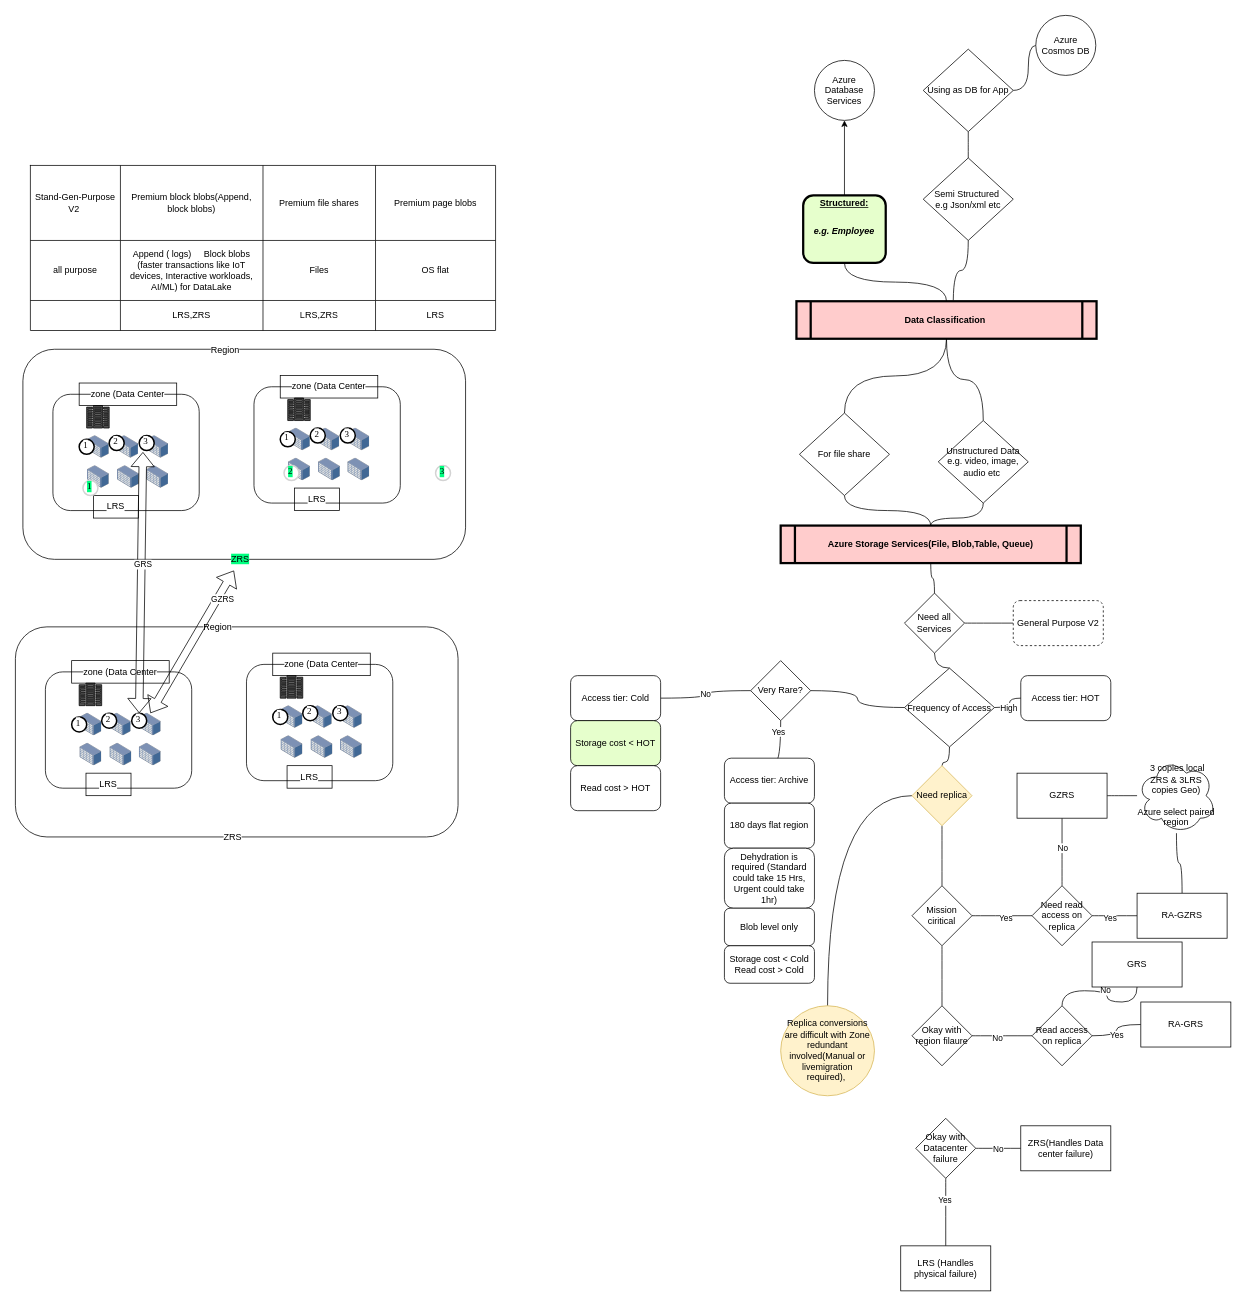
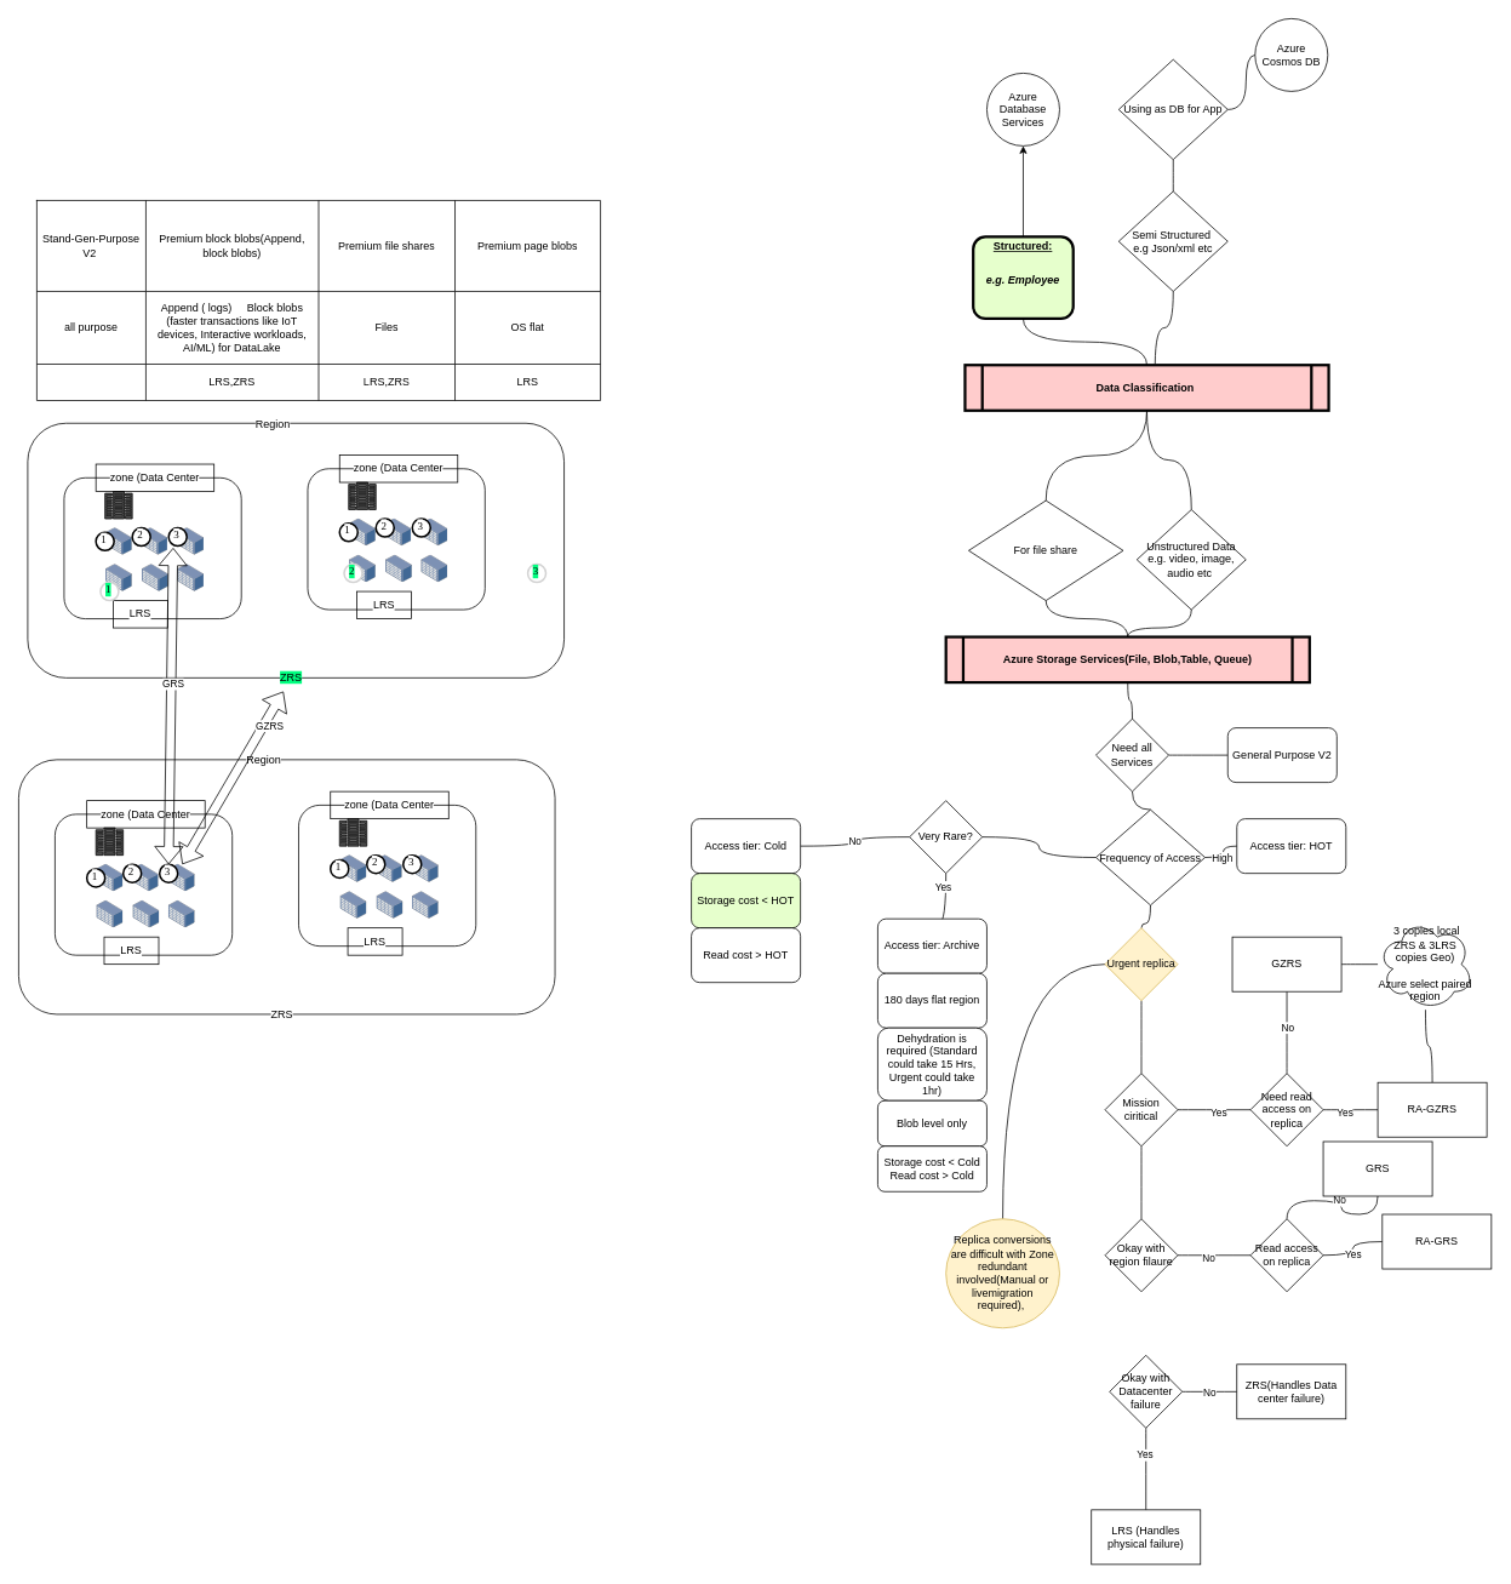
- <mxCell id="15" value="For file share" style="rhombus;whiteSpace=wrap;html=1;" parent="1" vertex="1"><mxGeometry x="1065" y="550" width="120" height="110" as="geometry" /></mxCell>
+ <mxCell id="15" value="For file share" style="rhombus;whiteSpace=wrap;html=1;" parent="1" vertex="1"><mxGeometry x="1065" y="550" width="170" height="110" as="geometry" /></mxCell>
- <mxCell id="22" value="General Purpose V2" style="rounded=1;whiteSpace=wrap;html=1;dashed=1;" parent="1" vertex="1"><mxGeometry x="1350" y="800" width="120" height="60" as="geometry" /></mxCell>
+ <mxCell id="22" value="General Purpose V2" style="rounded=1;whiteSpace=wrap;html=1;" parent="1" vertex="1"><mxGeometry x="1350" y="800" width="120" height="60" as="geometry" /></mxCell>
- <mxCell id="43" value="Need replica" style="rhombus;whiteSpace=wrap;html=1;fillColor=#fff2cc;strokeColor=#d6b656;" parent="1" vertex="1"><mxGeometry x="1215" y="1020" width="80" height="80" as="geometry" /></mxCell>
+ <mxCell id="43" value="Urgent replica" style="rhombus;whiteSpace=wrap;html=1;fillColor=#fff2cc;strokeColor=#d6b656;" parent="1" vertex="1"><mxGeometry x="1215" y="1020" width="80" height="80" as="geometry" /></mxCell>
